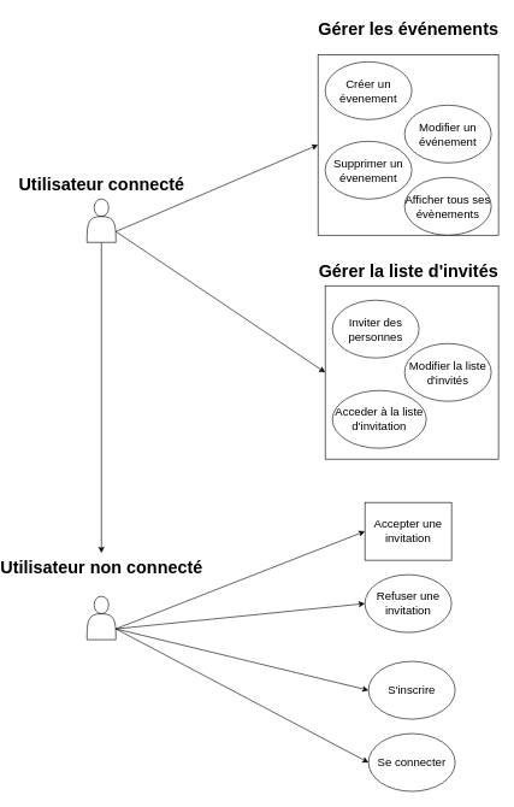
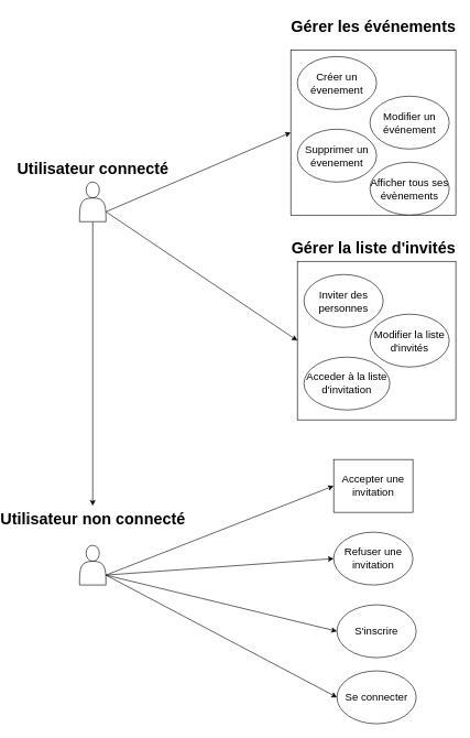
- <mxCell id="20" value="Refuser une invitation" style="ellipse;whiteSpace=wrap;html=1;fontSize=16;" parent="1" vertex="1"><mxGeometry x="435" y="795" width="120" height="80" as="geometry" /></mxCell>
+ <mxCell id="20" value="Refuser une invitation" style="ellipse;whiteSpace=wrap;html=1;fontSize=16;" parent="1" vertex="1"><mxGeometry x="435" y="805" width="120" height="80" as="geometry" /></mxCell>
